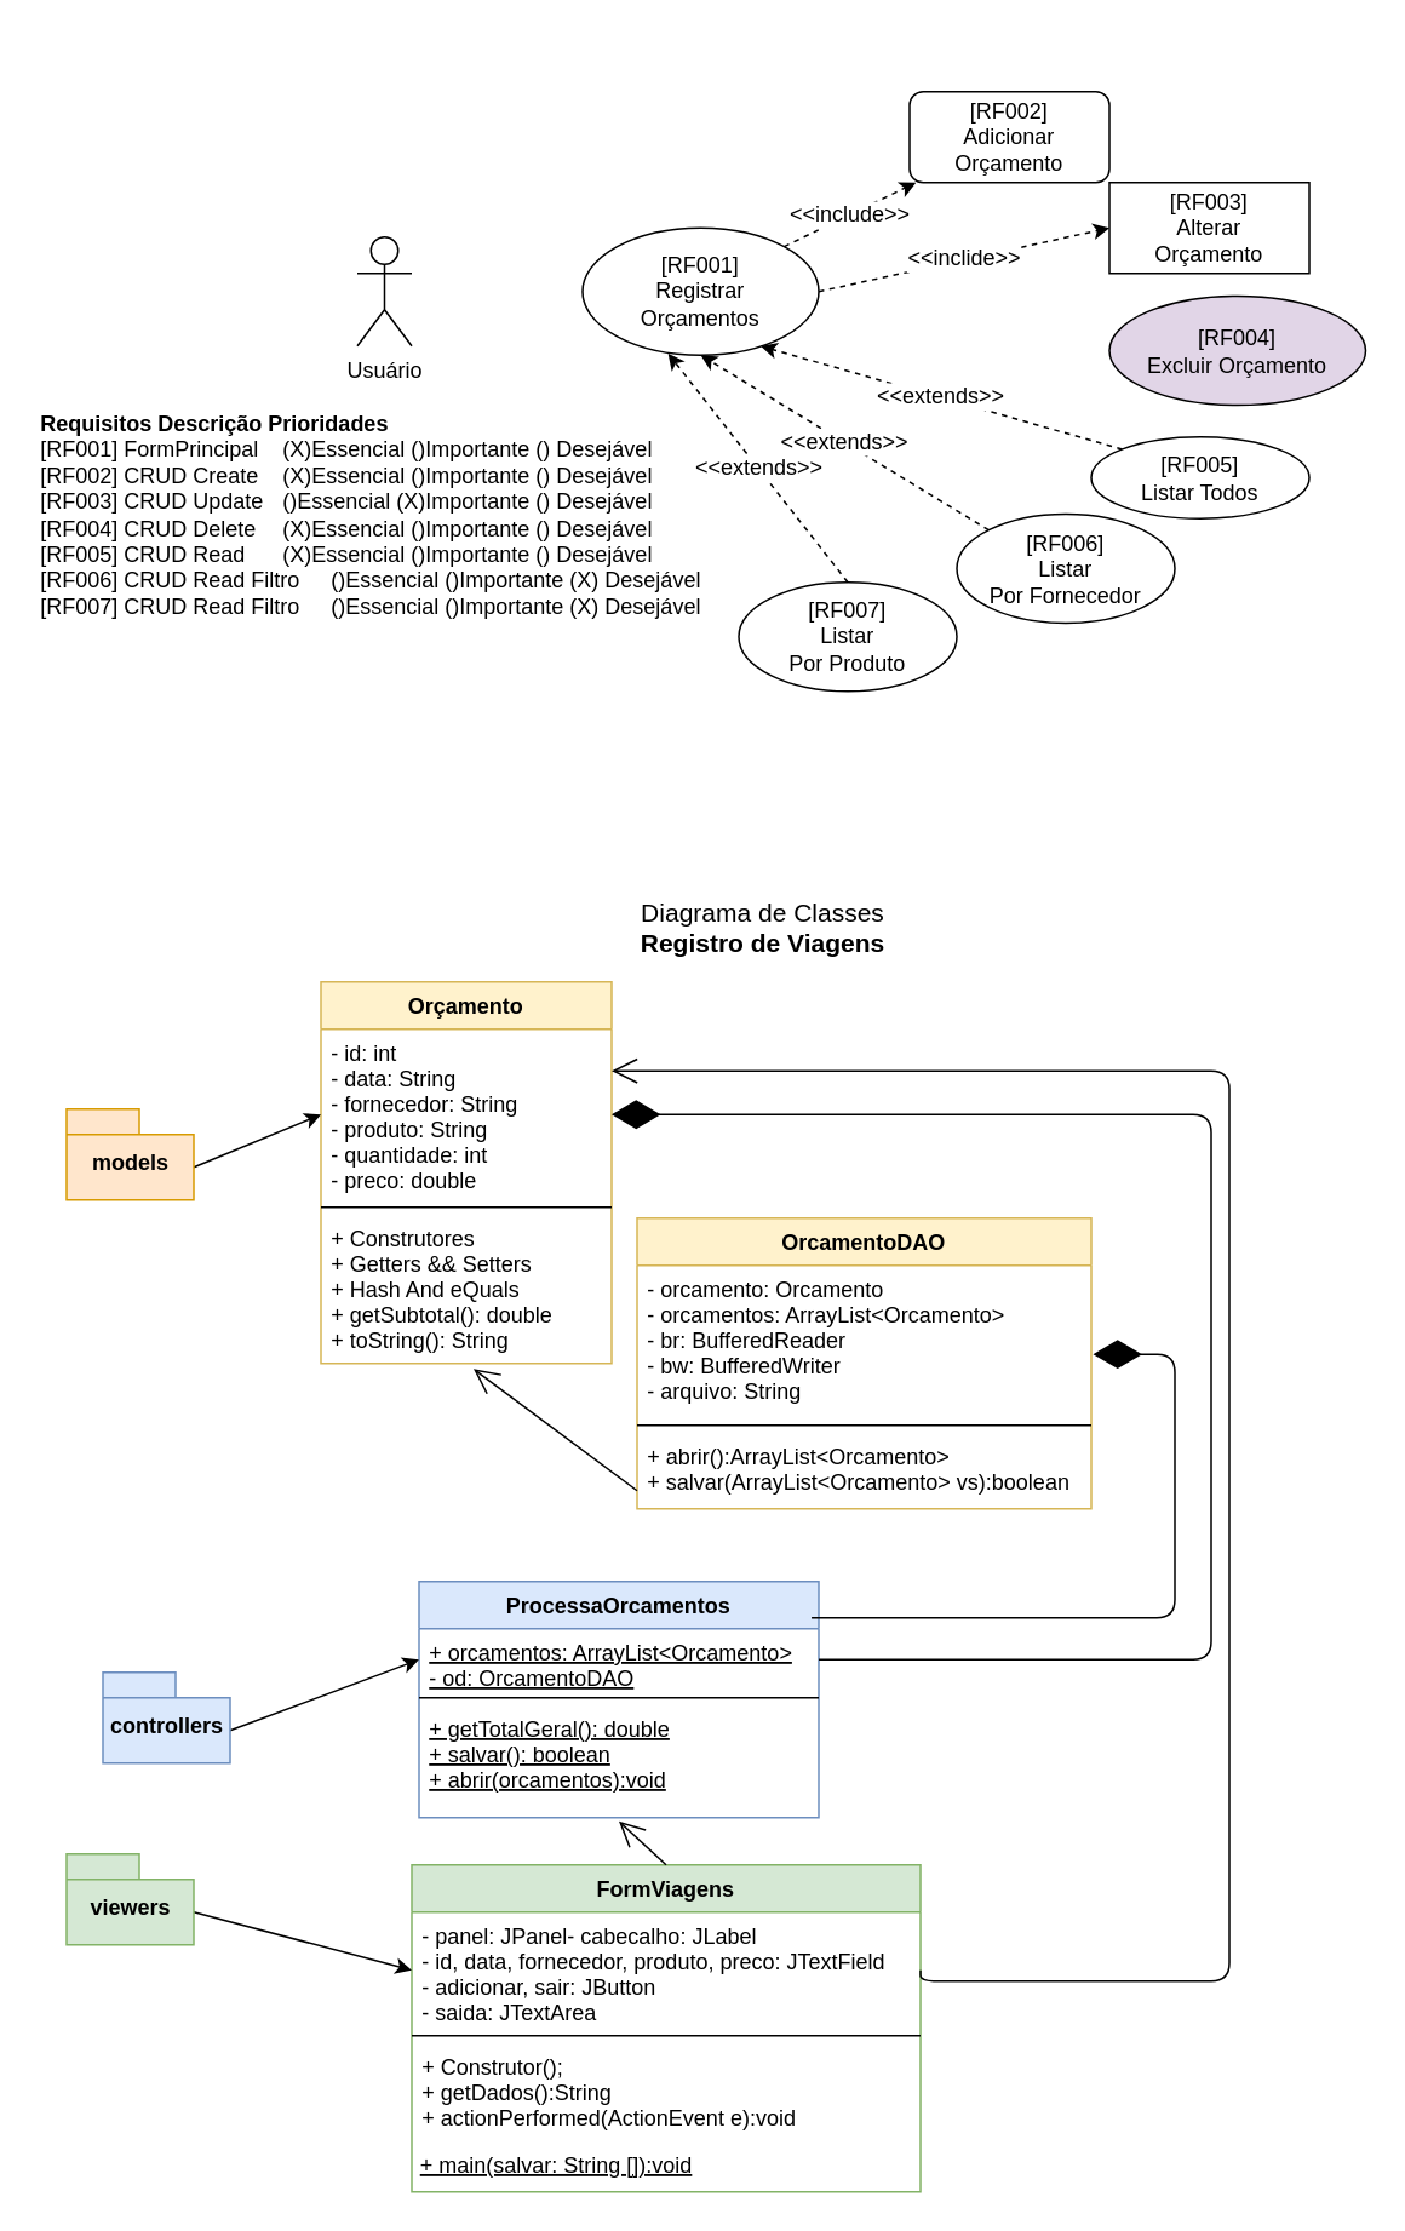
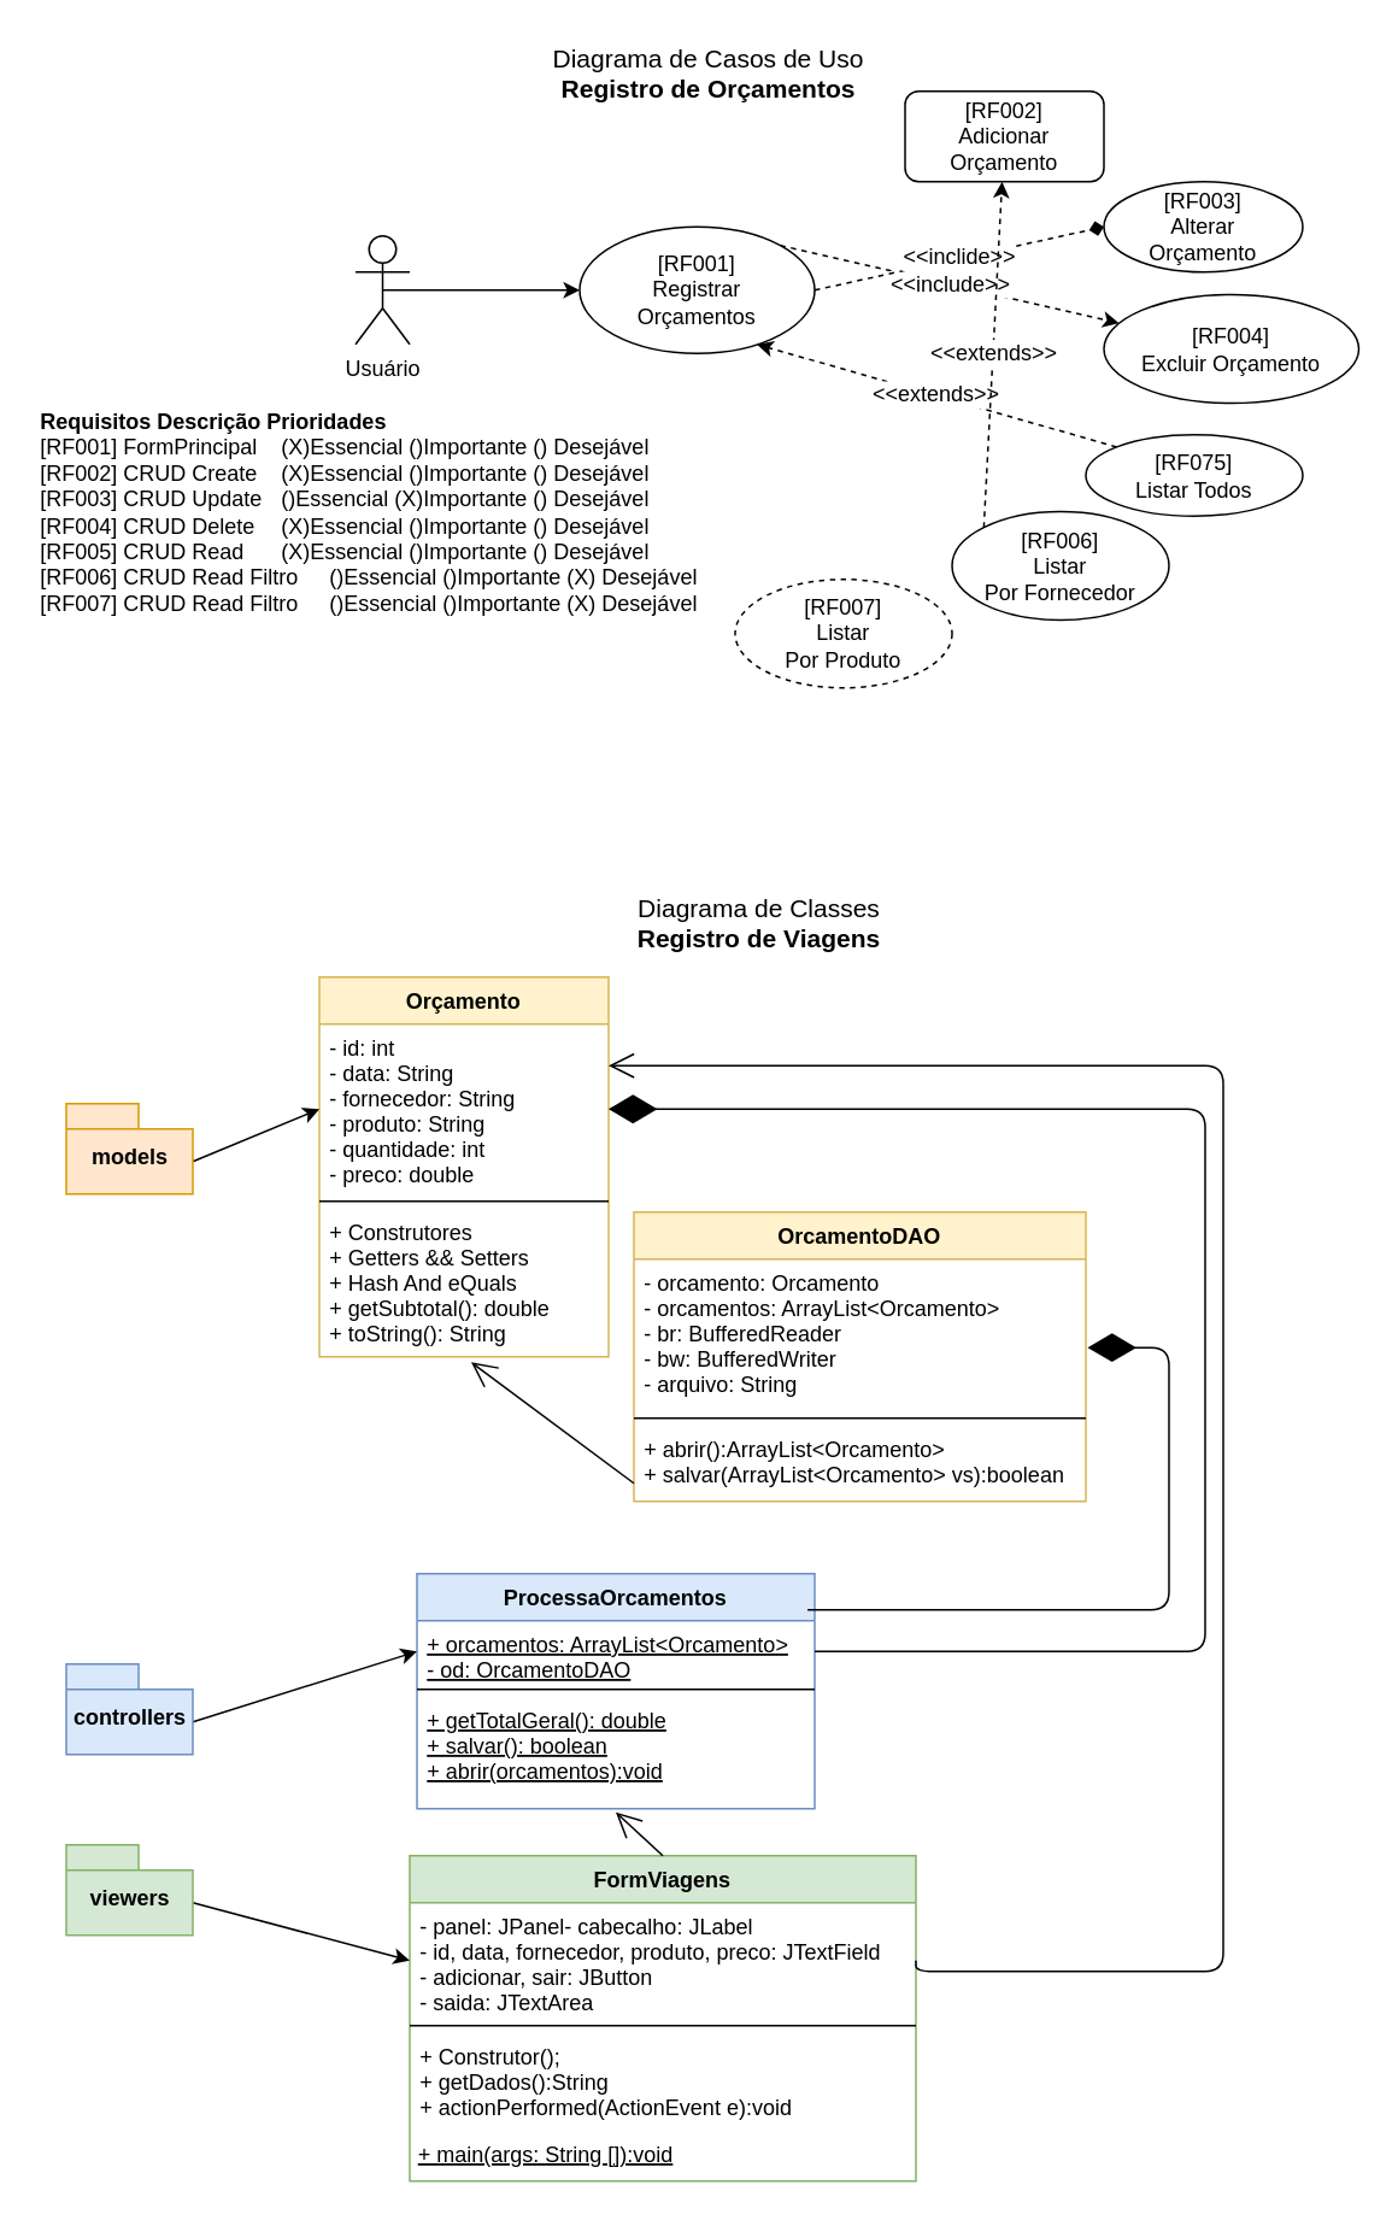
+ <mxCell id="25" value="Diagrama de Casos de Uso&lt;br style=&quot;font-size: 14px&quot;&gt;&lt;b style=&quot;font-size: 14px&quot;&gt;Registro de Orçamentos&lt;/b&gt;" style="text;html=1;strokeColor=none;fillColor=none;align=center;verticalAlign=middle;whiteSpace=wrap;rounded=0;fontSize=14;" parent="1" vertex="1"><mxGeometry x="296" y="20" width="191" height="40" as="geometry" /></mxCell>
- <mxCell id="28" value="&amp;lt;&amp;lt;include&amp;gt;&amp;gt;" style="edgeStyle=none;rounded=0;orthogonalLoop=1;jettySize=auto;html=1;exitX=1;exitY=0;exitDx=0;exitDy=0;fontSize=12;dashed=1;" parent="1" source="30" target="31" edge="1"><mxGeometry relative="1" as="geometry" /></mxCell>
+ <mxCell id="28" value="&amp;lt;&amp;lt;include&amp;gt;&amp;gt;" style="edgeStyle=none;rounded=0;orthogonalLoop=1;jettySize=auto;html=1;exitX=1;exitY=0;exitDx=0;exitDy=0;fontSize=12;dashed=1;" parent="1" source="30" target="32" edge="1"><mxGeometry relative="1" as="geometry" /></mxCell>
- <mxCell id="33" value="[RF003]&lt;br&gt;Alterar &lt;br&gt;Orçamento" style="whiteSpace=wrap;html=1;fontSize=12;align=center;rounded=0;" parent="1" vertex="1"><mxGeometry x="610" y="100" width="110" height="50" as="geometry" /></mxCell>
+ <mxCell id="33" value="[RF003]&lt;br&gt;Alterar &lt;br&gt;Orçamento" style="ellipse;whiteSpace=wrap;html=1;fontSize=12;align=center;" parent="1" vertex="1"><mxGeometry x="610" y="100" width="110" height="50" as="geometry" /></mxCell>
- <mxCell id="29" value="&amp;lt;&amp;lt;inclide&amp;gt;&amp;gt;" style="edgeStyle=none;rounded=0;orthogonalLoop=1;jettySize=auto;html=1;exitX=1;exitY=0.5;exitDx=0;exitDy=0;entryX=0;entryY=0.5;entryDx=0;entryDy=0;fontSize=12;dashed=1;" parent="1" source="30" target="33" edge="1"><mxGeometry relative="1" as="geometry" /></mxCell>
+ <mxCell id="29" value="&amp;lt;&amp;lt;inclide&amp;gt;&amp;gt;" style="edgeStyle=none;rounded=0;orthogonalLoop=1;jettySize=auto;html=1;exitX=1;exitY=0.5;exitDx=0;exitDy=0;entryX=0;entryY=0.5;entryDx=0;entryDy=0;fontSize=12;dashed=1;endArrow=diamond;" parent="1" source="30" target="33" edge="1"><mxGeometry relative="1" as="geometry" /></mxCell>
+ <mxCell id="26" style="edgeStyle=none;rounded=0;orthogonalLoop=1;jettySize=auto;html=1;exitX=0.5;exitY=0.5;exitDx=0;exitDy=0;exitPerimeter=0;entryX=0;entryY=0.5;entryDx=0;entryDy=0;fontSize=12;" parent="1" source="27" target="30" edge="1"><mxGeometry relative="1" as="geometry" /></mxCell>
- <mxCell id="32" value="[RF004]&lt;br&gt;Excluir Orçamento" style="ellipse;whiteSpace=wrap;html=1;fontSize=12;align=center;fillColor=#e1d5e7;" parent="1" vertex="1"><mxGeometry x="610" y="162.5" width="141" height="60" as="geometry" /></mxCell>
+ <mxCell id="32" value="[RF004]&lt;br&gt;Excluir Orçamento" style="ellipse;whiteSpace=wrap;html=1;fontSize=12;align=center;" parent="1" vertex="1"><mxGeometry x="610" y="162.5" width="141" height="60" as="geometry" /></mxCell>
- <mxCell id="38" value="&amp;lt;&amp;lt;extends&amp;gt;&amp;gt;" style="edgeStyle=none;rounded=0;orthogonalLoop=1;jettySize=auto;html=1;exitX=0;exitY=0;exitDx=0;exitDy=0;dashed=1;fontSize=12;entryX=0.5;entryY=1;entryDx=0;entryDy=0;" edge="1" parent="1" source="37" target="30"><mxGeometry relative="1" as="geometry"><mxPoint x="603.1" y="266.77" as="sourcePoint" /><mxPoint x="428.02" y="200.03" as="targetPoint" /></mxGeometry></mxCell>
+ <mxCell id="38" value="&amp;lt;&amp;lt;extends&amp;gt;&amp;gt;" style="edgeStyle=none;rounded=0;orthogonalLoop=1;jettySize=auto;html=1;exitX=0;exitY=0;exitDx=0;exitDy=0;dashed=1;fontSize=12;" edge="1" parent="1" source="37" target="31"><mxGeometry relative="1" as="geometry"><mxPoint x="603.1" y="266.77" as="sourcePoint" /><mxPoint x="428.02" y="200.03" as="targetPoint" /></mxGeometry></mxCell>
- <mxCell id="40" value="&amp;lt;&amp;lt;extends&amp;gt;&amp;gt;" style="edgeStyle=none;rounded=0;orthogonalLoop=1;jettySize=auto;html=1;exitX=0.5;exitY=0;exitDx=0;exitDy=0;dashed=1;fontSize=12;entryX=0.362;entryY=0.986;entryDx=0;entryDy=0;entryPerimeter=0;" edge="1" parent="1" source="39" target="30"><mxGeometry relative="1" as="geometry"><mxPoint x="603.1" y="266.77" as="sourcePoint" /><mxPoint x="428.02" y="200.03" as="targetPoint" /></mxGeometry></mxCell>
- <mxCell id="35" value="[RF005]&lt;br&gt;Listar Todos" style="ellipse;whiteSpace=wrap;html=1;fontSize=12;align=center;" parent="1" vertex="1"><mxGeometry x="600" y="240" width="120" height="45" as="geometry" /></mxCell>
+ <mxCell id="35" value="[RF075]&lt;br&gt;Listar Todos" style="ellipse;whiteSpace=wrap;html=1;fontSize=12;align=center;" parent="1" vertex="1"><mxGeometry x="600" y="240" width="120" height="45" as="geometry" /></mxCell>
- <mxCell id="39" value="[RF007]&lt;br&gt;Listar&lt;br&gt;Por Produto" style="ellipse;whiteSpace=wrap;html=1;fontSize=12;align=center;" vertex="1" parent="1"><mxGeometry x="406" y="320" width="120" height="60" as="geometry" /></mxCell>
+ <mxCell id="39" value="[RF007]&lt;br&gt;Listar&lt;br&gt;Por Produto" style="ellipse;whiteSpace=wrap;html=1;fontSize=12;align=center;dashed=1;" vertex="1" parent="1"><mxGeometry x="406" y="320" width="120" height="60" as="geometry" /></mxCell>
- <mxCell id="14" value="controllers" style="shape=folder;fontStyle=1;spacingTop=10;tabWidth=40;tabHeight=14;tabPosition=left;html=1;fillColor=#dae8fc;strokeColor=#6c8ebf;" parent="1" vertex="1"><mxGeometry x="56" y="920" width="70" height="50" as="geometry" /></mxCell>
+ <mxCell id="14" value="controllers" style="shape=folder;fontStyle=1;spacingTop=10;tabWidth=40;tabHeight=14;tabPosition=left;html=1;fillColor=#dae8fc;strokeColor=#6c8ebf;" parent="1" vertex="1"><mxGeometry x="36" y="920" width="70" height="50" as="geometry" /></mxCell>
- <mxCell id="20" value="+ main(salvar: String []):void" style="text;align=left;fontStyle=4;verticalAlign=middle;spacingLeft=3;spacingRight=3;strokeColor=none;rotatable=0;points=[[0,0.5],[1,0.5]];portConstraint=eastwest;" parent="16" vertex="1"><mxGeometry y="150" width="280" height="30" as="geometry" /></mxCell>
+ <mxCell id="20" value="+ main(args: String []):void" style="text;align=left;fontStyle=4;verticalAlign=middle;spacingLeft=3;spacingRight=3;strokeColor=none;rotatable=0;points=[[0,0.5],[1,0.5]];portConstraint=eastwest;" parent="16" vertex="1"><mxGeometry y="150" width="280" height="30" as="geometry" /></mxCell>
